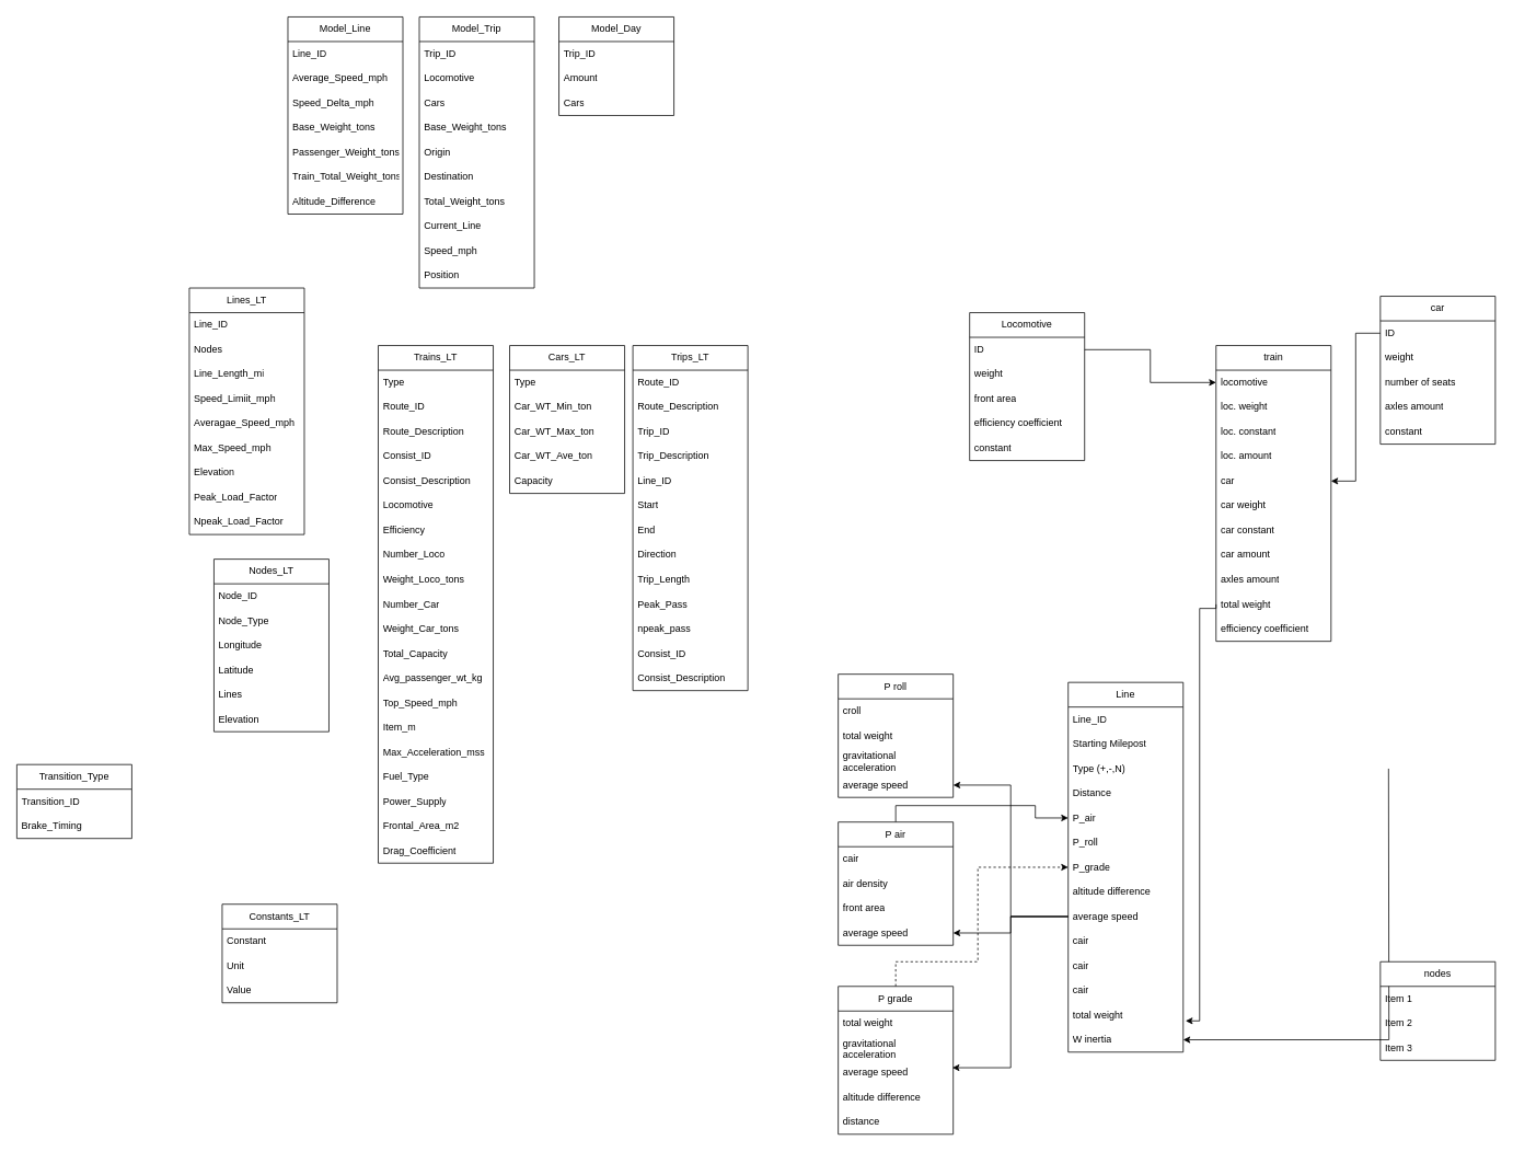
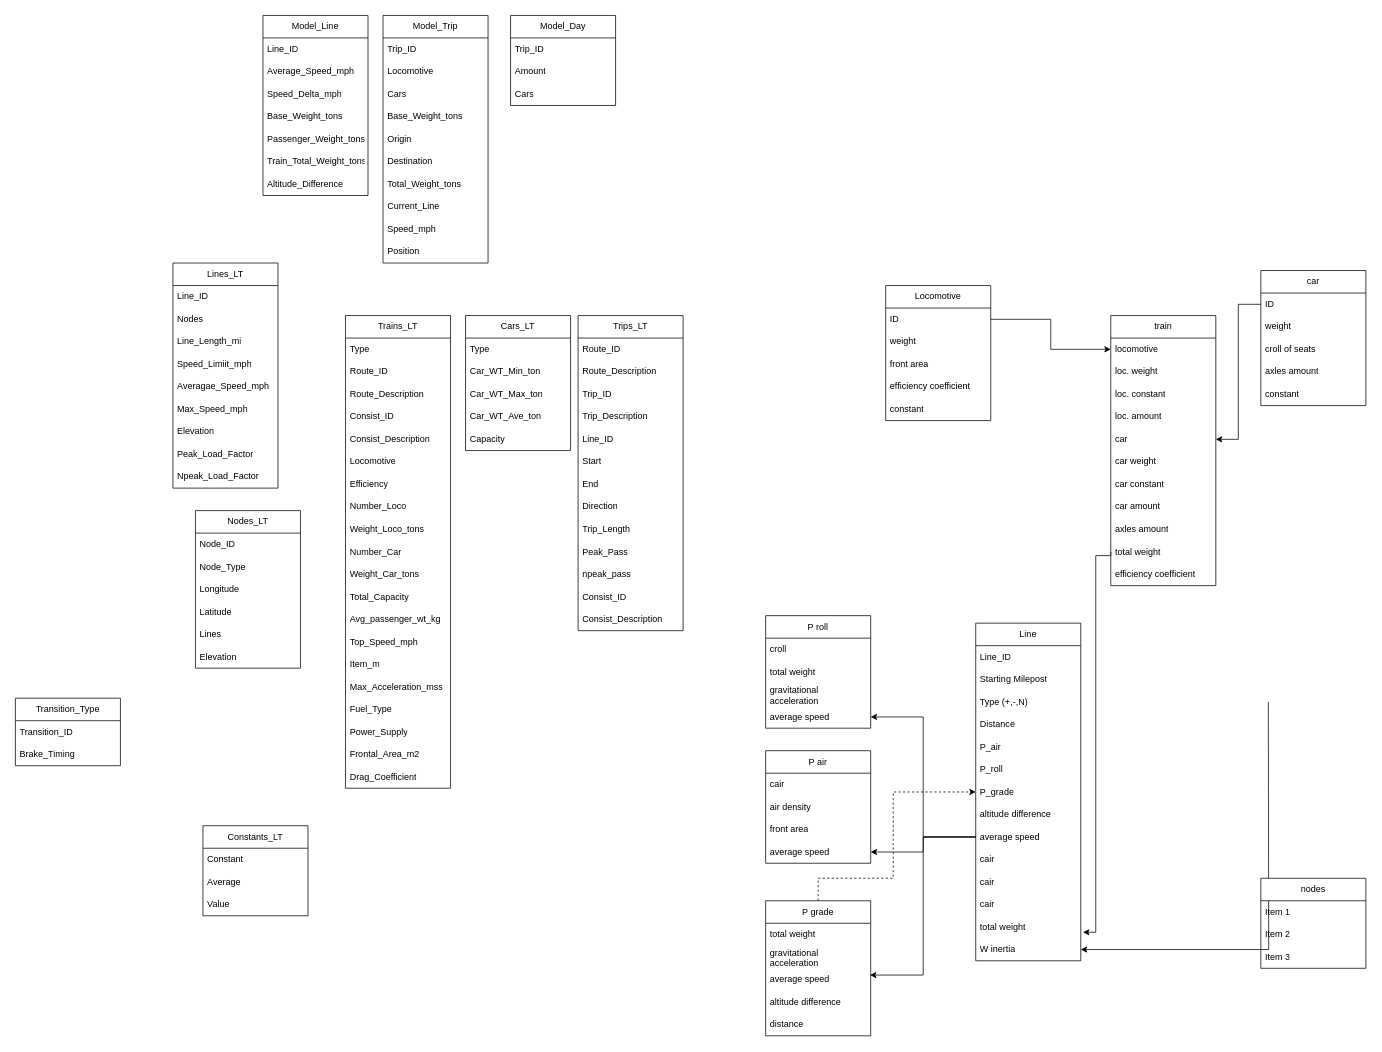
- <mxCell id="11" value="&lt;div&gt;number of seats&lt;/div&gt;" style="text;strokeColor=none;fillColor=none;align=left;verticalAlign=middle;spacingLeft=4;spacingRight=4;overflow=hidden;points=[[0,0.5],[1,0.5]];portConstraint=eastwest;rotatable=0;whiteSpace=wrap;html=1;" vertex="1" parent="8"><mxGeometry y="90" width="140" height="30" as="geometry" /></mxCell>
+ <mxCell id="11" value="&lt;div&gt;croll of seats&lt;/div&gt;" style="text;strokeColor=none;fillColor=none;align=left;verticalAlign=middle;spacingLeft=4;spacingRight=4;overflow=hidden;points=[[0,0.5],[1,0.5]];portConstraint=eastwest;rotatable=0;whiteSpace=wrap;html=1;" vertex="1" parent="8"><mxGeometry y="90" width="140" height="30" as="geometry" /></mxCell>
- <mxCell id="43" value="" style="edgeStyle=orthogonalEdgeStyle;rounded=0;orthogonalLoop=1;jettySize=auto;html=1;entryX=0;entryY=0.5;entryDx=0;entryDy=0;exitX=0.5;exitY=0;exitDx=0;exitDy=0;" edge="1" parent="1" source="44" target="33"><mxGeometry relative="1" as="geometry"><Array as="points"><mxPoint x="1090" y="980" /><mxPoint x="1260" y="980" /><mxPoint x="1260" y="995" /></Array></mxGeometry></mxCell>
- <mxCell id="130" value="Unit" style="text;strokeColor=none;fillColor=none;align=left;verticalAlign=middle;spacingLeft=4;spacingRight=4;overflow=hidden;points=[[0,0.5],[1,0.5]];portConstraint=eastwest;rotatable=0;whiteSpace=wrap;html=1;" vertex="1" parent="128"><mxGeometry y="60" width="140" height="30" as="geometry" /></mxCell>
+ <mxCell id="130" value="Average" style="text;strokeColor=none;fillColor=none;align=left;verticalAlign=middle;spacingLeft=4;spacingRight=4;overflow=hidden;points=[[0,0.5],[1,0.5]];portConstraint=eastwest;rotatable=0;whiteSpace=wrap;html=1;" vertex="1" parent="128"><mxGeometry y="60" width="140" height="30" as="geometry" /></mxCell>
